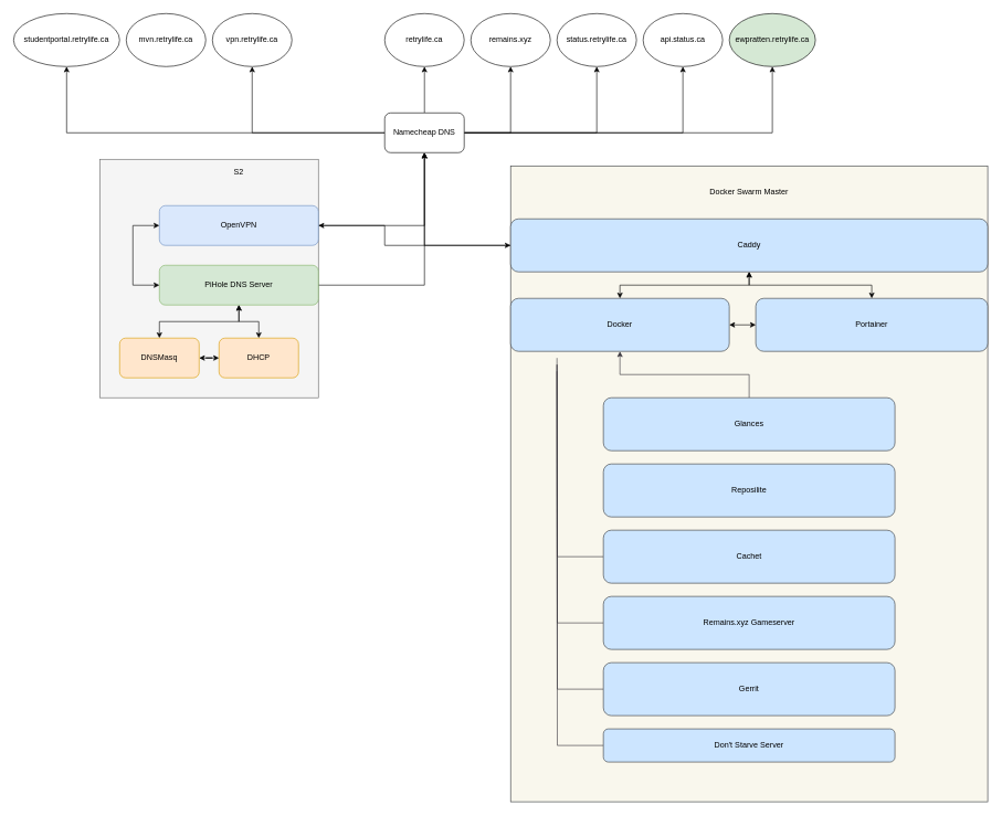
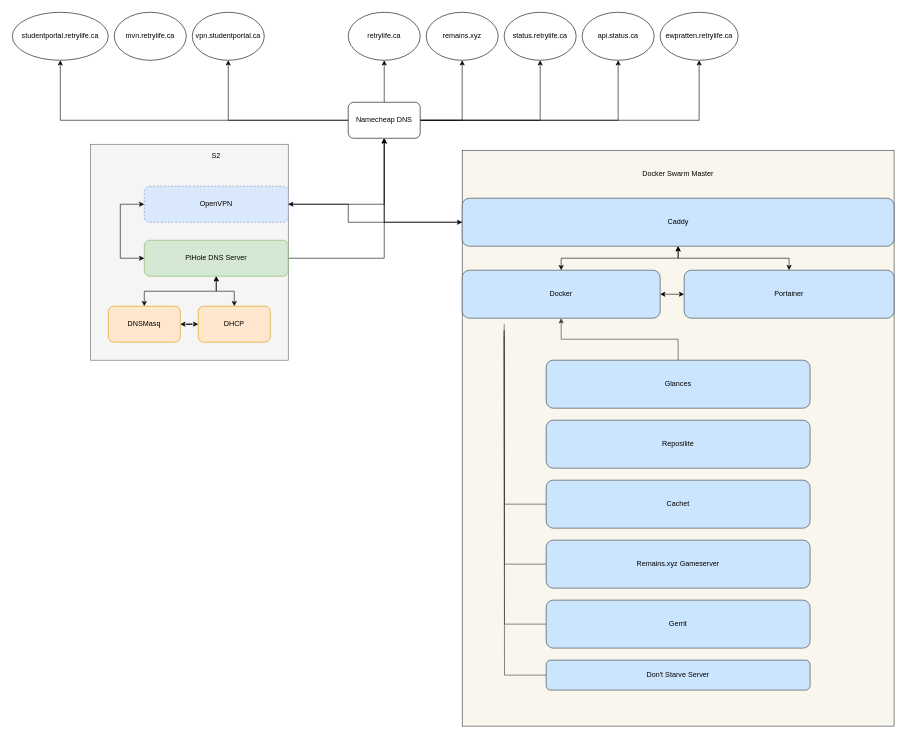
- <mxCell id="21" value="vpn.retrylife.ca" style="ellipse;whiteSpace=wrap;html=1;" vertex="1" parent="1"><mxGeometry x="320" y="20" width="120" height="80" as="geometry" /></mxCell>
+ <mxCell id="21" value="vpn.studentportal.ca" style="ellipse;whiteSpace=wrap;html=1;" vertex="1" parent="1"><mxGeometry x="320" y="20" width="120" height="80" as="geometry" /></mxCell>
- <mxCell id="27" value="ewpratten.retrylife.ca" style="ellipse;whiteSpace=wrap;html=1;fillColor=#d5e8d4;" vertex="1" parent="1"><mxGeometry x="1100" y="20" width="130" height="80" as="geometry" /></mxCell>
+ <mxCell id="27" value="ewpratten.retrylife.ca" style="ellipse;whiteSpace=wrap;html=1;" vertex="1" parent="1"><mxGeometry x="1100" y="20" width="130" height="80" as="geometry" /></mxCell>
- <mxCell id="30" value="OpenVPN" style="rounded=1;whiteSpace=wrap;html=1;fillColor=#dae8fc;strokeColor=#6c8ebf;fontColor=#000000;" parent="1" vertex="1"><mxGeometry x="240" y="310" width="240" height="60" as="geometry" /></mxCell>
+ <mxCell id="30" value="OpenVPN" style="rounded=1;whiteSpace=wrap;html=1;fillColor=#dae8fc;strokeColor=#6c8ebf;fontColor=#000000;dashed=1;" parent="1" vertex="1"><mxGeometry x="240" y="310" width="240" height="60" as="geometry" /></mxCell>
